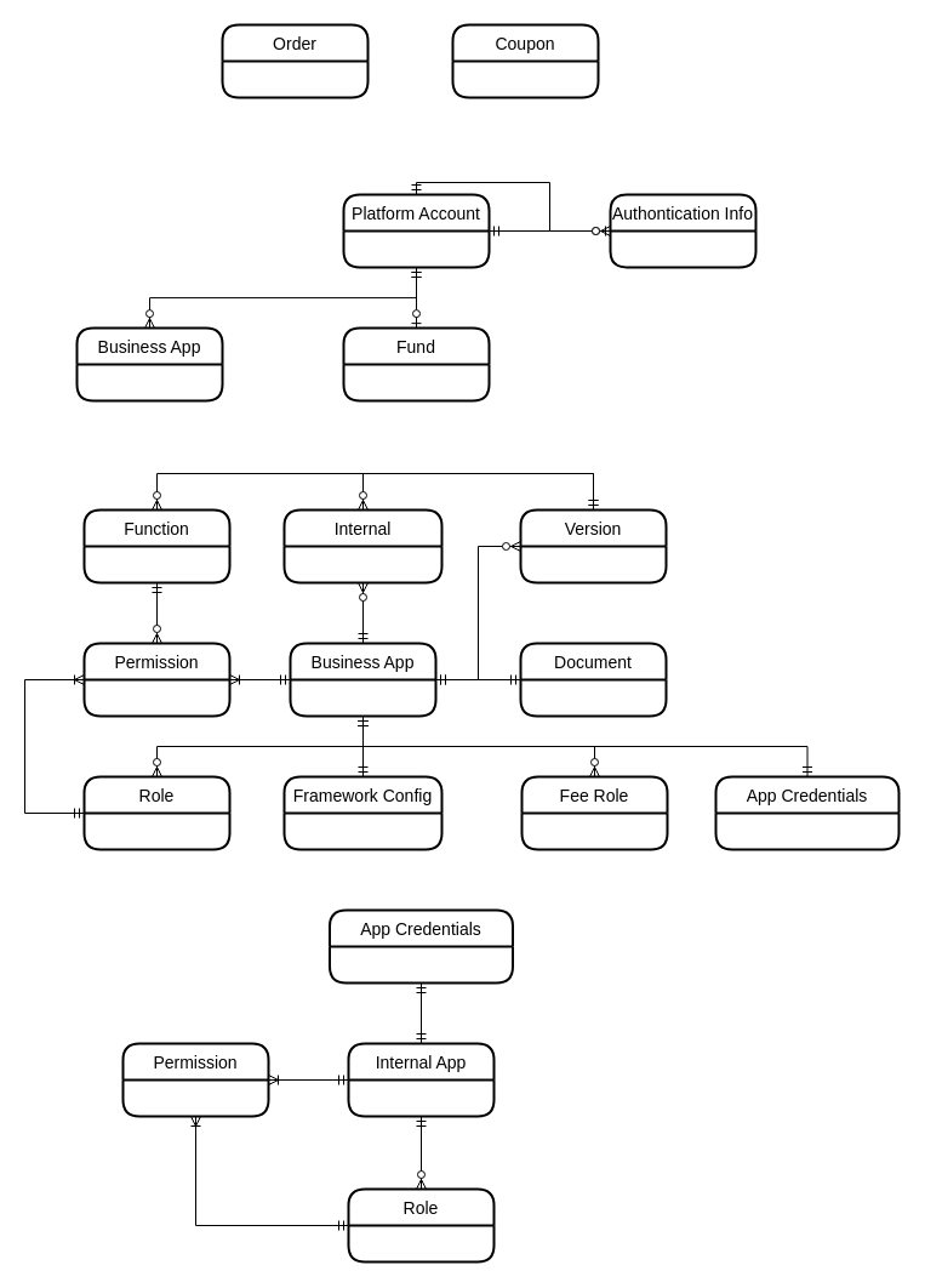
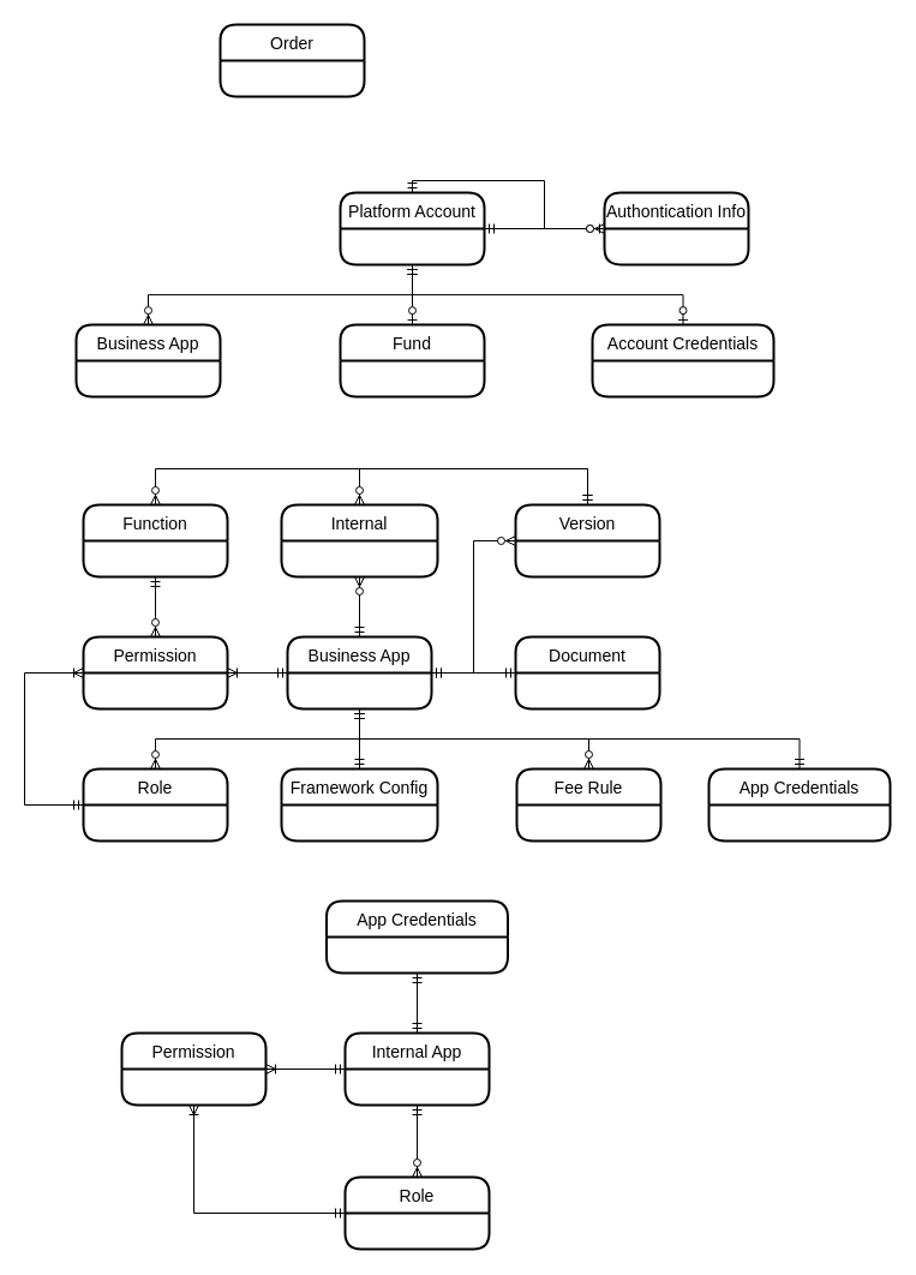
- <mxCell id="6" value="Coupon" style="swimlane;childLayout=stackLayout;horizontal=1;startSize=30;horizontalStack=0;rounded=1;fontSize=14;fontStyle=0;strokeWidth=2;resizeParent=0;resizeLast=1;shadow=0;dashed=0;align=center;" vertex="1" parent="1"><mxGeometry x="373" y="20" width="120" height="60" as="geometry"><mxRectangle x="210" y="390" width="130" height="30" as="alternateBounds" /></mxGeometry></mxCell>
+ <mxCell id="38" value="" style="edgeStyle=orthogonalEdgeStyle;fontSize=12;html=1;endArrow=ERzeroToOne;startArrow=ERmandOne;exitX=0.5;exitY=1;exitDx=0;exitDy=0;entryX=0.5;entryY=0;entryDx=0;entryDy=0;rounded=0;" edge="1" parent="1" source="2" target="9"><mxGeometry width="100" height="100" relative="1" as="geometry"><mxPoint x="213" y="840" as="sourcePoint" /><mxPoint x="313" y="740" as="targetPoint" /></mxGeometry></mxCell>
+ <mxCell id="9" value="Account Credentials" style="swimlane;childLayout=stackLayout;horizontal=1;startSize=30;horizontalStack=0;rounded=1;fontSize=14;fontStyle=0;strokeWidth=2;resizeParent=0;resizeLast=1;shadow=0;dashed=0;align=center;" vertex="1" parent="1"><mxGeometry x="493" y="270.11" width="151" height="60" as="geometry" /></mxCell>
- <mxCell id="14" value="Fee Role" style="swimlane;childLayout=stackLayout;horizontal=1;startSize=30;horizontalStack=0;rounded=1;fontSize=14;fontStyle=0;strokeWidth=2;resizeParent=0;resizeLast=1;shadow=0;dashed=0;align=center;" vertex="1" parent="1"><mxGeometry x="430" y="640" width="120" height="60" as="geometry" /></mxCell>
+ <mxCell id="14" value="Fee Rule" style="swimlane;childLayout=stackLayout;horizontal=1;startSize=30;horizontalStack=0;rounded=1;fontSize=14;fontStyle=0;strokeWidth=2;resizeParent=0;resizeLast=1;shadow=0;dashed=0;align=center;" vertex="1" parent="1"><mxGeometry x="430" y="640" width="120" height="60" as="geometry" /></mxCell>
